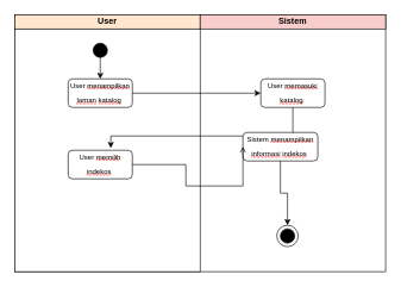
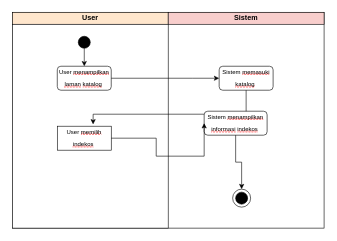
- <mxCell id="11" value="&lt;font style=&quot;font-size: 10px;&quot;&gt;&lt;span style=&quot;margin: 0px; padding: 0px; user-select: text; -webkit-user-drag: none; -webkit-tap-highlight-color: transparent; text-align: left; background-color: rgb(255, 255, 255); line-height: 20.7px; font-family: Arial, Arial_EmbeddedFont, Arial_MSFontService, sans-serif; font-variant-ligatures: none !important;&quot; class=&quot;TextRun SCXW1067999 BCX0&quot; lang=&quot;EN-GB&quot; data-contrast=&quot;none&quot;&gt;&lt;span style=&quot;margin: 0px; padding: 0px; user-select: text; -webkit-user-drag: none; -webkit-tap-highlight-color: transparent;&quot; class=&quot;NormalTextRun SCXW1067999 BCX0&quot;&gt;User &lt;/span&gt;&lt;span style=&quot;margin: 0px; padding: 0px; user-select: text; -webkit-user-drag: none; -webkit-tap-highlight-color: transparent; background-repeat: repeat-x; background-position: left bottom; background-image: url(&amp;quot;data:image/gif;base64,R0lGODlhBQAEAJECAP////8AAAAAAAAAACH5BAEAAAIALAAAAAAFAAQAAAIIlGAXCCHrTCgAOw==&amp;quot;); border-bottom: 1px solid transparent;&quot; class=&quot;SpellingError SCXW1067999 BCX0&quot;&gt;memasuki&lt;/span&gt;&lt;span style=&quot;margin: 0px; padding: 0px; user-select: text; -webkit-user-drag: none; -webkit-tap-highlight-color: transparent;&quot; class=&quot;NormalTextRun SCXW1067999 BCX0&quot;&gt; &lt;/span&gt;&lt;span style=&quot;margin: 0px; padding: 0px; user-select: text; -webkit-user-drag: none; -webkit-tap-highlight-color: transparent; background-repeat: repeat-x; background-position: left bottom; background-image: url(&amp;quot;data:image/gif;base64,R0lGODlhBQAEAJECAP////8AAAAAAAAAACH5BAEAAAIALAAAAAAFAAQAAAIIlGAXCCHrTCgAOw==&amp;quot;); border-bottom: 1px solid transparent;&quot; class=&quot;SpellingError SCXW1067999 BCX0&quot;&gt;katalog&lt;/span&gt;&lt;/span&gt;&lt;span style=&quot;margin: 0px; padding: 0px; user-select: text; -webkit-user-drag: none; -webkit-tap-highlight-color: transparent; text-align: left; background-color: rgb(255, 255, 255); line-height: 20.7px; font-family: Arial, Arial_EmbeddedFont, Arial_MSFontService, sans-serif;&quot; data-ccp-props=&quot;{&amp;quot;335559685&amp;quot;:317,&amp;quot;335559740&amp;quot;:276,&amp;quot;335559991&amp;quot;:317}&quot; class=&quot;EOP SCXW1067999 BCX0&quot;&gt;&amp;nbsp;&lt;/span&gt;&lt;/font&gt;" style="rounded=1;whiteSpace=wrap;html=1;fillColor=#FFFFFF;" vertex="1" parent="7"><mxGeometry x="270" y="50" width="90" height="40" as="geometry" /></mxCell>
+ <mxCell id="11" value="&lt;font style=&quot;font-size: 10px;&quot;&gt;&lt;span style=&quot;margin: 0px; padding: 0px; user-select: text; -webkit-user-drag: none; -webkit-tap-highlight-color: transparent; text-align: left; background-color: rgb(255, 255, 255); line-height: 20.7px; font-family: Arial, Arial_EmbeddedFont, Arial_MSFontService, sans-serif; font-variant-ligatures: none !important;&quot; class=&quot;TextRun SCXW1067999 BCX0&quot; lang=&quot;EN-GB&quot; data-contrast=&quot;none&quot;&gt;&lt;span style=&quot;margin: 0px; padding: 0px; user-select: text; -webkit-user-drag: none; -webkit-tap-highlight-color: transparent;&quot; class=&quot;NormalTextRun SCXW1067999 BCX0&quot;&gt;Sistem &lt;/span&gt;&lt;span style=&quot;margin: 0px; padding: 0px; user-select: text; -webkit-user-drag: none; -webkit-tap-highlight-color: transparent; background-repeat: repeat-x; background-position: left bottom; background-image: url(&amp;quot;data:image/gif;base64,R0lGODlhBQAEAJECAP////8AAAAAAAAAACH5BAEAAAIALAAAAAAFAAQAAAIIlGAXCCHrTCgAOw==&amp;quot;); border-bottom: 1px solid transparent;&quot; class=&quot;SpellingError SCXW1067999 BCX0&quot;&gt;memasuki&lt;/span&gt;&lt;span style=&quot;margin: 0px; padding: 0px; user-select: text; -webkit-user-drag: none; -webkit-tap-highlight-color: transparent;&quot; class=&quot;NormalTextRun SCXW1067999 BCX0&quot;&gt; &lt;/span&gt;&lt;span style=&quot;margin: 0px; padding: 0px; user-select: text; -webkit-user-drag: none; -webkit-tap-highlight-color: transparent; background-repeat: repeat-x; background-position: left bottom; background-image: url(&amp;quot;data:image/gif;base64,R0lGODlhBQAEAJECAP////8AAAAAAAAAACH5BAEAAAIALAAAAAAFAAQAAAIIlGAXCCHrTCgAOw==&amp;quot;); border-bottom: 1px solid transparent;&quot; class=&quot;SpellingError SCXW1067999 BCX0&quot;&gt;katalog&lt;/span&gt;&lt;/span&gt;&lt;span style=&quot;margin: 0px; padding: 0px; user-select: text; -webkit-user-drag: none; -webkit-tap-highlight-color: transparent; text-align: left; background-color: rgb(255, 255, 255); line-height: 20.7px; font-family: Arial, Arial_EmbeddedFont, Arial_MSFontService, sans-serif;&quot; data-ccp-props=&quot;{&amp;quot;335559685&amp;quot;:317,&amp;quot;335559740&amp;quot;:276,&amp;quot;335559991&amp;quot;:317}&quot; class=&quot;EOP SCXW1067999 BCX0&quot;&gt;&amp;nbsp;&lt;/span&gt;&lt;/font&gt;" style="rounded=1;whiteSpace=wrap;html=1;fillColor=#FFFFFF;" vertex="1" parent="7"><mxGeometry x="270" y="50" width="90" height="40" as="geometry" /></mxCell>
- <mxCell id="16" style="edgeStyle=orthogonalEdgeStyle;rounded=0;orthogonalLoop=1;jettySize=auto;html=1;exitX=1;exitY=0.5;exitDx=0;exitDy=0;entryX=0;entryY=0.5;entryDx=0;entryDy=0;fontSize=10;endArrow=open;" edge="1" parent="7" source="13" target="15"><mxGeometry relative="1" as="geometry"><Array as="points"><mxPoint x="165" y="170" /><mxPoint x="165" y="200" /></Array></mxGeometry></mxCell>
+ <mxCell id="16" style="edgeStyle=orthogonalEdgeStyle;rounded=0;orthogonalLoop=1;jettySize=auto;html=1;exitX=1;exitY=0.5;exitDx=0;exitDy=0;entryX=0;entryY=0.5;entryDx=0;entryDy=0;fontSize=10;" edge="1" parent="7" source="13" target="15"><mxGeometry relative="1" as="geometry"><Array as="points"><mxPoint x="165" y="170" /><mxPoint x="165" y="200" /></Array></mxGeometry></mxCell>
- <mxCell id="13" value="&lt;font style=&quot;font-size: 10px;&quot;&gt;&lt;span style=&quot;margin: 0px; padding: 0px; user-select: text; -webkit-user-drag: none; -webkit-tap-highlight-color: transparent; text-align: left; background-color: rgb(255, 255, 255); line-height: 20.7px; font-family: Arial, Arial_EmbeddedFont, Arial_MSFontService, sans-serif; font-variant-ligatures: none !important;&quot; class=&quot;TextRun SCXW128498838 BCX0&quot; lang=&quot;EN-GB&quot; data-contrast=&quot;none&quot;&gt;&lt;span style=&quot;margin: 0px; padding: 0px; user-select: text; -webkit-user-drag: none; -webkit-tap-highlight-color: transparent;&quot; class=&quot;NormalTextRun SCXW128498838 BCX0&quot;&gt;User &lt;/span&gt;&lt;span style=&quot;margin: 0px; padding: 0px; user-select: text; -webkit-user-drag: none; -webkit-tap-highlight-color: transparent; background-repeat: repeat-x; background-position: left bottom; background-image: url(&amp;quot;data:image/gif;base64,R0lGODlhBQAEAJECAP////8AAAAAAAAAACH5BAEAAAIALAAAAAAFAAQAAAIIlGAXCCHrTCgAOw==&amp;quot;); border-bottom: 1px solid transparent;&quot; class=&quot;SpellingError SCXW128498838 BCX0&quot;&gt;memilih&lt;/span&gt;&lt;span style=&quot;margin: 0px; padding: 0px; user-select: text; -webkit-user-drag: none; -webkit-tap-highlight-color: transparent;&quot; class=&quot;NormalTextRun SCXW128498838 BCX0&quot;&gt; &lt;/span&gt;&lt;span style=&quot;margin: 0px; padding: 0px; user-select: text; -webkit-user-drag: none; -webkit-tap-highlight-color: transparent; background-repeat: repeat-x; background-position: left bottom; background-image: url(&amp;quot;data:image/gif;base64,R0lGODlhBQAEAJECAP////8AAAAAAAAAACH5BAEAAAIALAAAAAAFAAQAAAIIlGAXCCHrTCgAOw==&amp;quot;); border-bottom: 1px solid transparent;&quot; class=&quot;SpellingError SCXW128498838 BCX0&quot;&gt;indekos&lt;/span&gt;&lt;/span&gt;&lt;span style=&quot;margin: 0px; padding: 0px; user-select: text; -webkit-user-drag: none; -webkit-tap-highlight-color: transparent; text-align: left; background-color: rgb(255, 255, 255); line-height: 20.7px; font-family: Arial, Arial_EmbeddedFont, Arial_MSFontService, sans-serif;&quot; data-ccp-props=&quot;{&amp;quot;335559685&amp;quot;:317,&amp;quot;335559740&amp;quot;:276,&amp;quot;335559991&amp;quot;:317}&quot; class=&quot;EOP SCXW128498838 BCX0&quot;&gt;&amp;nbsp;&lt;/span&gt;&lt;/font&gt;" style="rounded=1;whiteSpace=wrap;html=1;fillColor=#FFFFFF;" vertex="1" parent="7"><mxGeometry y="150" width="90" height="40" as="geometry" /></mxCell>
+ <mxCell id="13" value="&lt;font style=&quot;font-size: 10px;&quot;&gt;&lt;span style=&quot;margin: 0px; padding: 0px; user-select: text; -webkit-user-drag: none; -webkit-tap-highlight-color: transparent; text-align: left; background-color: rgb(255, 255, 255); line-height: 20.7px; font-family: Arial, Arial_EmbeddedFont, Arial_MSFontService, sans-serif; font-variant-ligatures: none !important;&quot; class=&quot;TextRun SCXW128498838 BCX0&quot; lang=&quot;EN-GB&quot; data-contrast=&quot;none&quot;&gt;&lt;span style=&quot;margin: 0px; padding: 0px; user-select: text; -webkit-user-drag: none; -webkit-tap-highlight-color: transparent;&quot; class=&quot;NormalTextRun SCXW128498838 BCX0&quot;&gt;User &lt;/span&gt;&lt;span style=&quot;margin: 0px; padding: 0px; user-select: text; -webkit-user-drag: none; -webkit-tap-highlight-color: transparent; background-repeat: repeat-x; background-position: left bottom; background-image: url(&amp;quot;data:image/gif;base64,R0lGODlhBQAEAJECAP////8AAAAAAAAAACH5BAEAAAIALAAAAAAFAAQAAAIIlGAXCCHrTCgAOw==&amp;quot;); border-bottom: 1px solid transparent;&quot; class=&quot;SpellingError SCXW128498838 BCX0&quot;&gt;memilih&lt;/span&gt;&lt;span style=&quot;margin: 0px; padding: 0px; user-select: text; -webkit-user-drag: none; -webkit-tap-highlight-color: transparent;&quot; class=&quot;NormalTextRun SCXW128498838 BCX0&quot;&gt; &lt;/span&gt;&lt;span style=&quot;margin: 0px; padding: 0px; user-select: text; -webkit-user-drag: none; -webkit-tap-highlight-color: transparent; background-repeat: repeat-x; background-position: left bottom; background-image: url(&amp;quot;data:image/gif;base64,R0lGODlhBQAEAJECAP////8AAAAAAAAAACH5BAEAAAIALAAAAAAFAAQAAAIIlGAXCCHrTCgAOw==&amp;quot;); border-bottom: 1px solid transparent;&quot; class=&quot;SpellingError SCXW128498838 BCX0&quot;&gt;indekos&lt;/span&gt;&lt;/span&gt;&lt;span style=&quot;margin: 0px; padding: 0px; user-select: text; -webkit-user-drag: none; -webkit-tap-highlight-color: transparent; text-align: left; background-color: rgb(255, 255, 255); line-height: 20.7px; font-family: Arial, Arial_EmbeddedFont, Arial_MSFontService, sans-serif;&quot; data-ccp-props=&quot;{&amp;quot;335559685&amp;quot;:317,&amp;quot;335559740&amp;quot;:276,&amp;quot;335559991&amp;quot;:317}&quot; class=&quot;EOP SCXW128498838 BCX0&quot;&gt;&amp;nbsp;&lt;/span&gt;&lt;/font&gt;" style="whiteSpace=wrap;html=1;fillColor=#FFFFFF;rounded=0;" vertex="1" parent="7"><mxGeometry y="150" width="90" height="40" as="geometry" /></mxCell>
